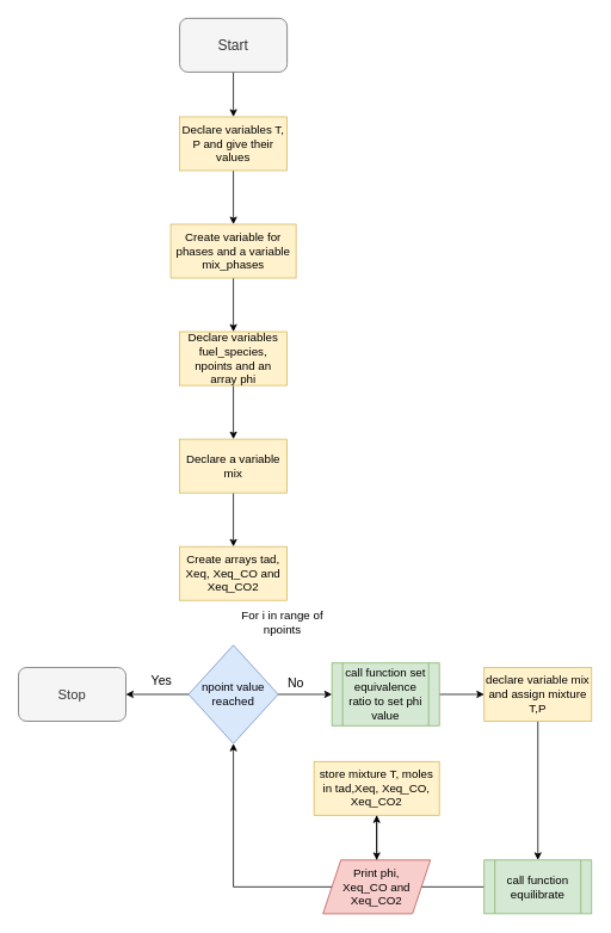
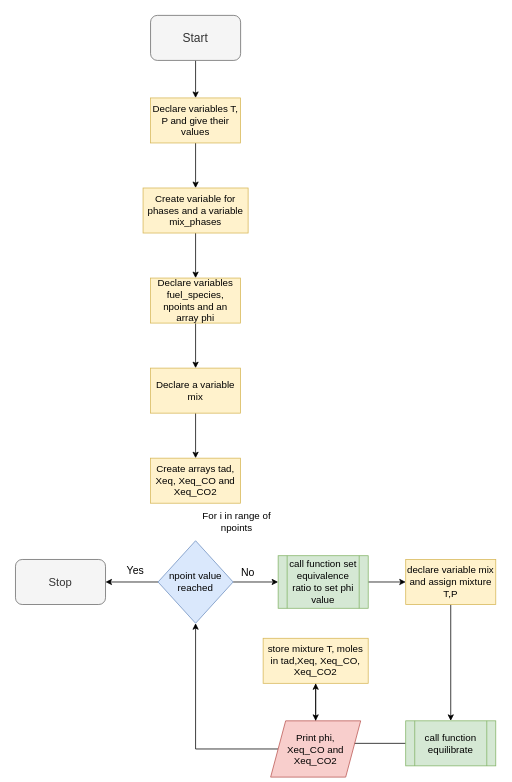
- <mxCell id="27" value="&lt;div style=&quot;font-size: 13px&quot;&gt;Print phi, &lt;br&gt;&lt;/div&gt;&lt;div style=&quot;font-size: 13px&quot;&gt;Xeq_CO and&lt;br&gt;&lt;/div&gt;&lt;div style=&quot;font-size: 13px&quot;&gt;Xeq_CO2&lt;br style=&quot;font-size: 13px&quot;&gt;&lt;/div&gt;" style="shape=parallelogram;perimeter=parallelogramPerimeter;whiteSpace=wrap;html=1;fixedSize=1;fontSize=13;fillColor=#f8cecc;strokeColor=#b85450;" parent="1" vertex="1"><mxGeometry x="360" y="960" width="120" height="60" as="geometry" /></mxCell>
+ <mxCell id="27" value="&lt;div style=&quot;font-size: 13px&quot;&gt;Print phi, &lt;br&gt;&lt;/div&gt;&lt;div style=&quot;font-size: 13px&quot;&gt;Xeq_CO and&lt;br&gt;&lt;/div&gt;&lt;div style=&quot;font-size: 13px&quot;&gt;Xeq_CO2&lt;br style=&quot;font-size: 13px&quot;&gt;&lt;/div&gt;" style="shape=parallelogram;perimeter=parallelogramPerimeter;whiteSpace=wrap;html=1;fixedSize=1;fontSize=13;fillColor=#f8cecc;strokeColor=#b85450;" parent="1" vertex="1"><mxGeometry x="360" y="960" width="120" height="75" as="geometry" /></mxCell>
